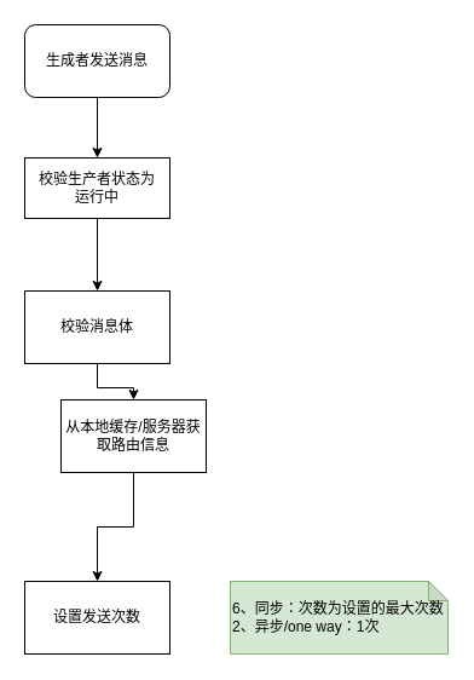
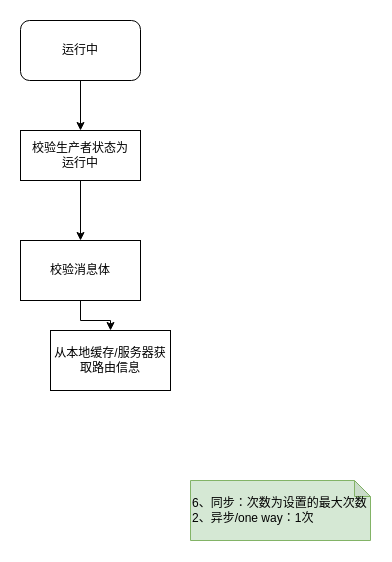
- <mxCell id="3" value="生成者发送消息" style="rounded=1;whiteSpace=wrap;html=1;" vertex="1" parent="1"><mxGeometry x="20" y="20" width="120" height="60" as="geometry" /></mxCell>
+ <mxCell id="3" value="运行中" style="rounded=1;whiteSpace=wrap;html=1;" vertex="1" parent="1"><mxGeometry x="20" y="20" width="120" height="60" as="geometry" /></mxCell>
- <mxCell id="8" value="" style="edgeStyle=orthogonalEdgeStyle;rounded=0;orthogonalLoop=1;jettySize=auto;html=1;fontFamily=Helvetica;fontSize=12;fontColor=default;" edge="1" parent="1" source="9" target="10"><mxGeometry relative="1" as="geometry" /></mxCell>
- <mxCell id="10" value="设置发送次数" style="whiteSpace=wrap;html=1;rounded=0;" vertex="1" parent="1"><mxGeometry x="20" y="480" width="120" height="60" as="geometry" /></mxCell>
